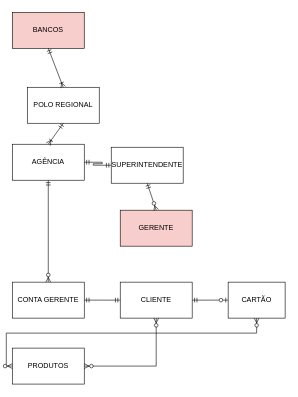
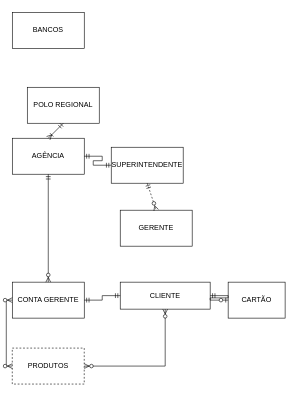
- <mxCell id="2" value="BANCOS" style="rounded=0;whiteSpace=wrap;html=1;fillColor=#f8cecc;" vertex="1" parent="1"><mxGeometry x="20" y="20" width="120" height="60" as="geometry" /></mxCell>
+ <mxCell id="2" value="BANCOS" style="rounded=0;whiteSpace=wrap;html=1;" vertex="1" parent="1"><mxGeometry x="20" y="20" width="120" height="60" as="geometry" /></mxCell>
- <mxCell id="11" value="" style="fontSize=12;html=1;endArrow=ERoneToMany;startArrow=ERmandOne;exitX=0.5;exitY=1;exitDx=0;exitDy=0;rounded=0;entryX=0.5;entryY=0;entryDx=0;entryDy=0;" edge="1" parent="1" source="2" target="3"><mxGeometry width="100" height="100" relative="1" as="geometry"><mxPoint x="165" y="140" as="sourcePoint" /><mxPoint x="80" y="190" as="targetPoint" /></mxGeometry></mxCell>
- <mxCell id="4" value="AGÊNCIA" style="rounded=0;whiteSpace=wrap;html=1;" vertex="1" parent="1"><mxGeometry x="20" y="240" width="120" height="60" as="geometry" /></mxCell>
+ <mxCell id="4" value="AGÊNCIA" style="rounded=0;whiteSpace=wrap;html=1;" vertex="1" parent="1"><mxGeometry x="20" y="230" width="120" height="60" as="geometry" /></mxCell>
- <mxCell id="14" value="" style="fontSize=12;html=1;endArrow=ERzeroToMany;startArrow=ERmandOne;rounded=0;exitX=0.5;exitY=1;exitDx=0;exitDy=0;entryX=0.5;entryY=0;entryDx=0;entryDy=0;" edge="1" parent="1" source="7" target="8"><mxGeometry width="100" height="100" relative="1" as="geometry"><mxPoint x="260" y="380" as="sourcePoint" /><mxPoint x="330" y="340" as="targetPoint" /><Array as="points" /></mxGeometry></mxCell>
+ <mxCell id="14" value="" style="fontSize=12;html=1;endArrow=ERzeroToMany;startArrow=ERmandOne;rounded=0;exitX=0.5;exitY=1;exitDx=0;exitDy=0;entryX=0.5;entryY=0;entryDx=0;entryDy=0;dashed=1;" edge="1" parent="1" source="7" target="8"><mxGeometry width="100" height="100" relative="1" as="geometry"><mxPoint x="260" y="380" as="sourcePoint" /><mxPoint x="330" y="340" as="targetPoint" /><Array as="points" /></mxGeometry></mxCell>
- <mxCell id="8" value="GERENTE" style="rounded=0;whiteSpace=wrap;html=1;fillColor=#f8cecc;" vertex="1" parent="1"><mxGeometry x="200" y="350" width="120" height="60" as="geometry" /></mxCell>
+ <mxCell id="8" value="GERENTE" style="rounded=0;whiteSpace=wrap;html=1;" vertex="1" parent="1"><mxGeometry x="200" y="350" width="120" height="60" as="geometry" /></mxCell>
- <mxCell id="9" value="CLIENTE" style="rounded=0;whiteSpace=wrap;html=1;" vertex="1" parent="1"><mxGeometry x="200" y="470" width="120" height="60" as="geometry" /></mxCell>
+ <mxCell id="9" value="CLIENTE" style="rounded=0;whiteSpace=wrap;html=1;" vertex="1" parent="1"><mxGeometry x="200" y="470" width="150" height="45" as="geometry" /></mxCell>
- <mxCell id="19" value="" style="edgeStyle=orthogonalEdgeStyle;fontSize=12;html=1;endArrow=ERzeroToMany;endFill=1;startArrow=ERzeroToMany;rounded=0;exitX=0;exitY=0.5;exitDx=0;exitDy=0;" edge="1" parent="1" source="6" target="10"><mxGeometry width="100" height="100" relative="1" as="geometry"><mxPoint x="-80" y="600" as="sourcePoint" /><mxPoint x="-10" y="500" as="targetPoint" /></mxGeometry></mxCell>
+ <mxCell id="19" value="" style="edgeStyle=orthogonalEdgeStyle;fontSize=12;html=1;endArrow=ERzeroToMany;endFill=1;startArrow=ERzeroToMany;rounded=0;exitX=0;exitY=0.5;exitDx=0;exitDy=0;entryX=0;entryY=0.5;entryDx=0;entryDy=0;" edge="1" parent="1" source="6" target="5"><mxGeometry width="100" height="100" relative="1" as="geometry"><mxPoint x="-80" y="600" as="sourcePoint" /><mxPoint x="-10" y="500" as="targetPoint" /></mxGeometry></mxCell>
- <mxCell id="6" value="PRODUTOS" style="rounded=0;whiteSpace=wrap;html=1;" vertex="1" parent="1"><mxGeometry x="20" y="580" width="120" height="60" as="geometry" /></mxCell>
+ <mxCell id="6" value="PRODUTOS" style="rounded=0;whiteSpace=wrap;html=1;dashed=1;" vertex="1" parent="1"><mxGeometry x="20" y="580" width="120" height="60" as="geometry" /></mxCell>
